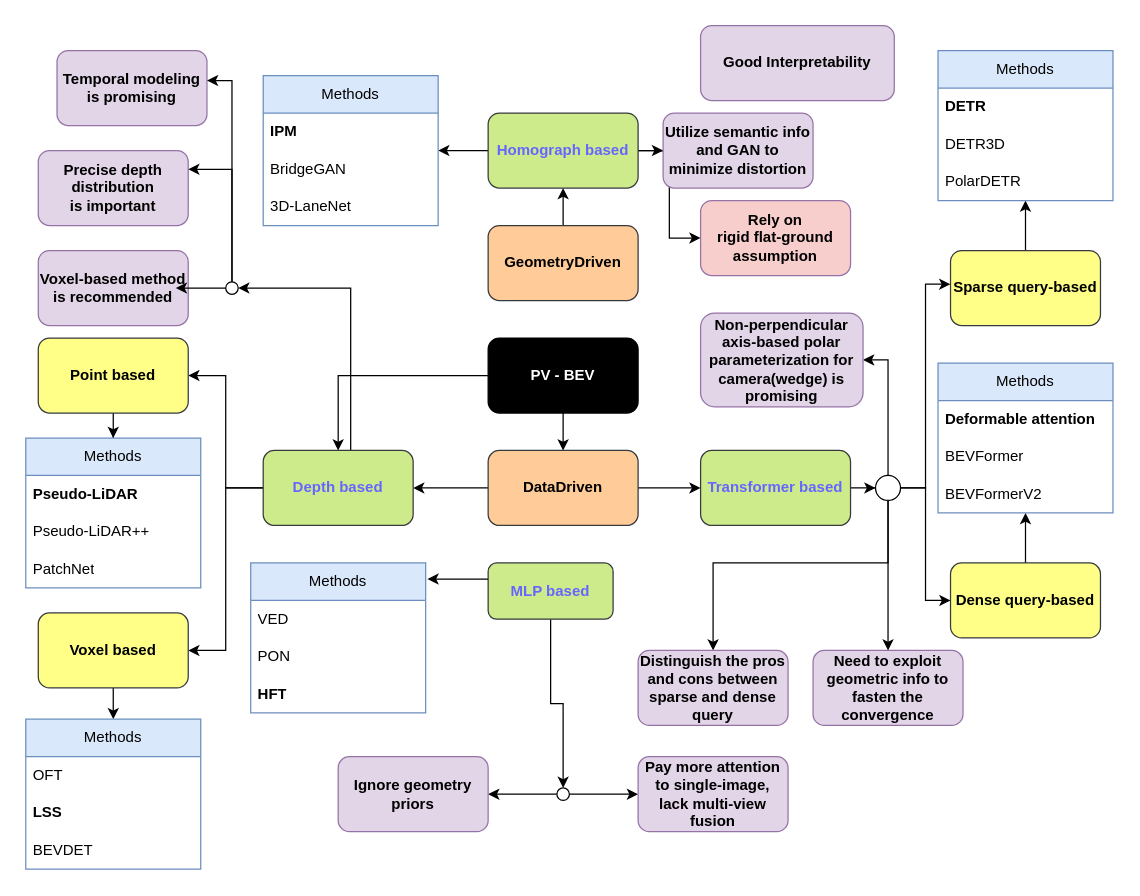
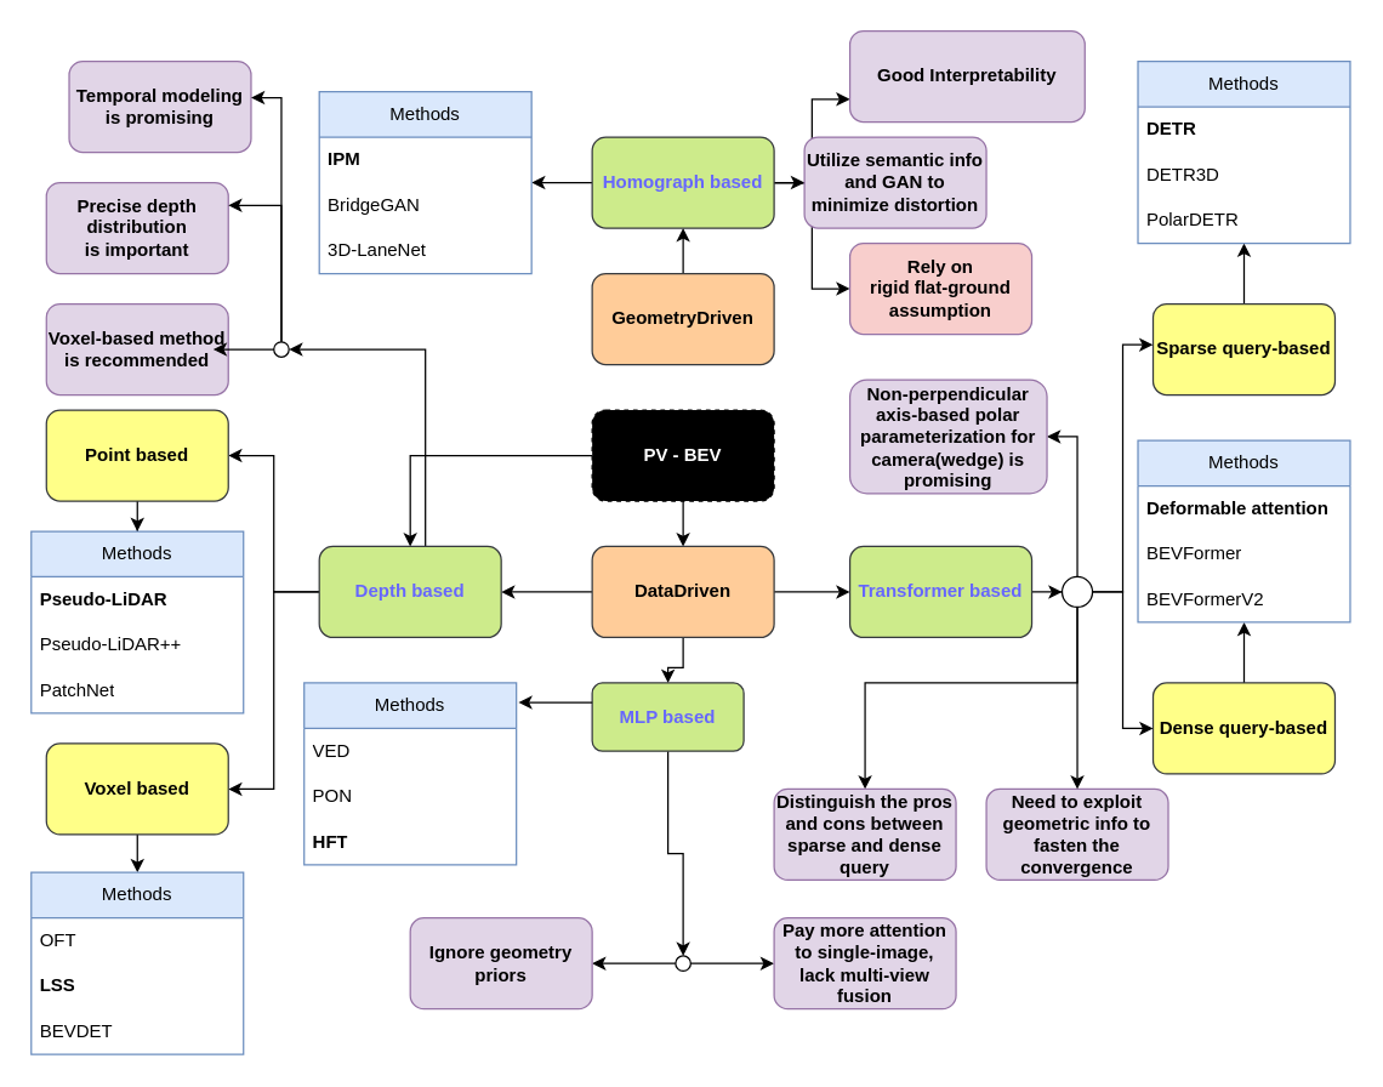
+ <mxCell id="12" style="edgeStyle=orthogonalEdgeStyle;rounded=0;orthogonalLoop=1;jettySize=auto;html=1;entryX=0;entryY=0.75;entryDx=0;entryDy=0;" parent="1" source="15" target="24" edge="1"><mxGeometry relative="1" as="geometry" /></mxCell>
- <mxCell id="4" value="&lt;b&gt;PV - BEV&lt;/b&gt;" style="rounded=1;whiteSpace=wrap;html=1;labelBackgroundColor=none;fillColor=#000000;fontColor=#FFFFFF;" parent="1" vertex="1"><mxGeometry x="390" y="270" width="120" height="60" as="geometry" /></mxCell>
+ <mxCell id="4" value="&lt;b&gt;PV - BEV&lt;/b&gt;" style="rounded=1;whiteSpace=wrap;html=1;labelBackgroundColor=none;fillColor=#000000;fontColor=#FFFFFF;dashed=1;" parent="1" vertex="1"><mxGeometry x="390" y="270" width="120" height="60" as="geometry" /></mxCell>
+ <mxCell id="8" value="" style="edgeStyle=orthogonalEdgeStyle;rounded=0;orthogonalLoop=1;jettySize=auto;html=1;" parent="1" source="10" target="21" edge="1"><mxGeometry relative="1" as="geometry" /></mxCell>
